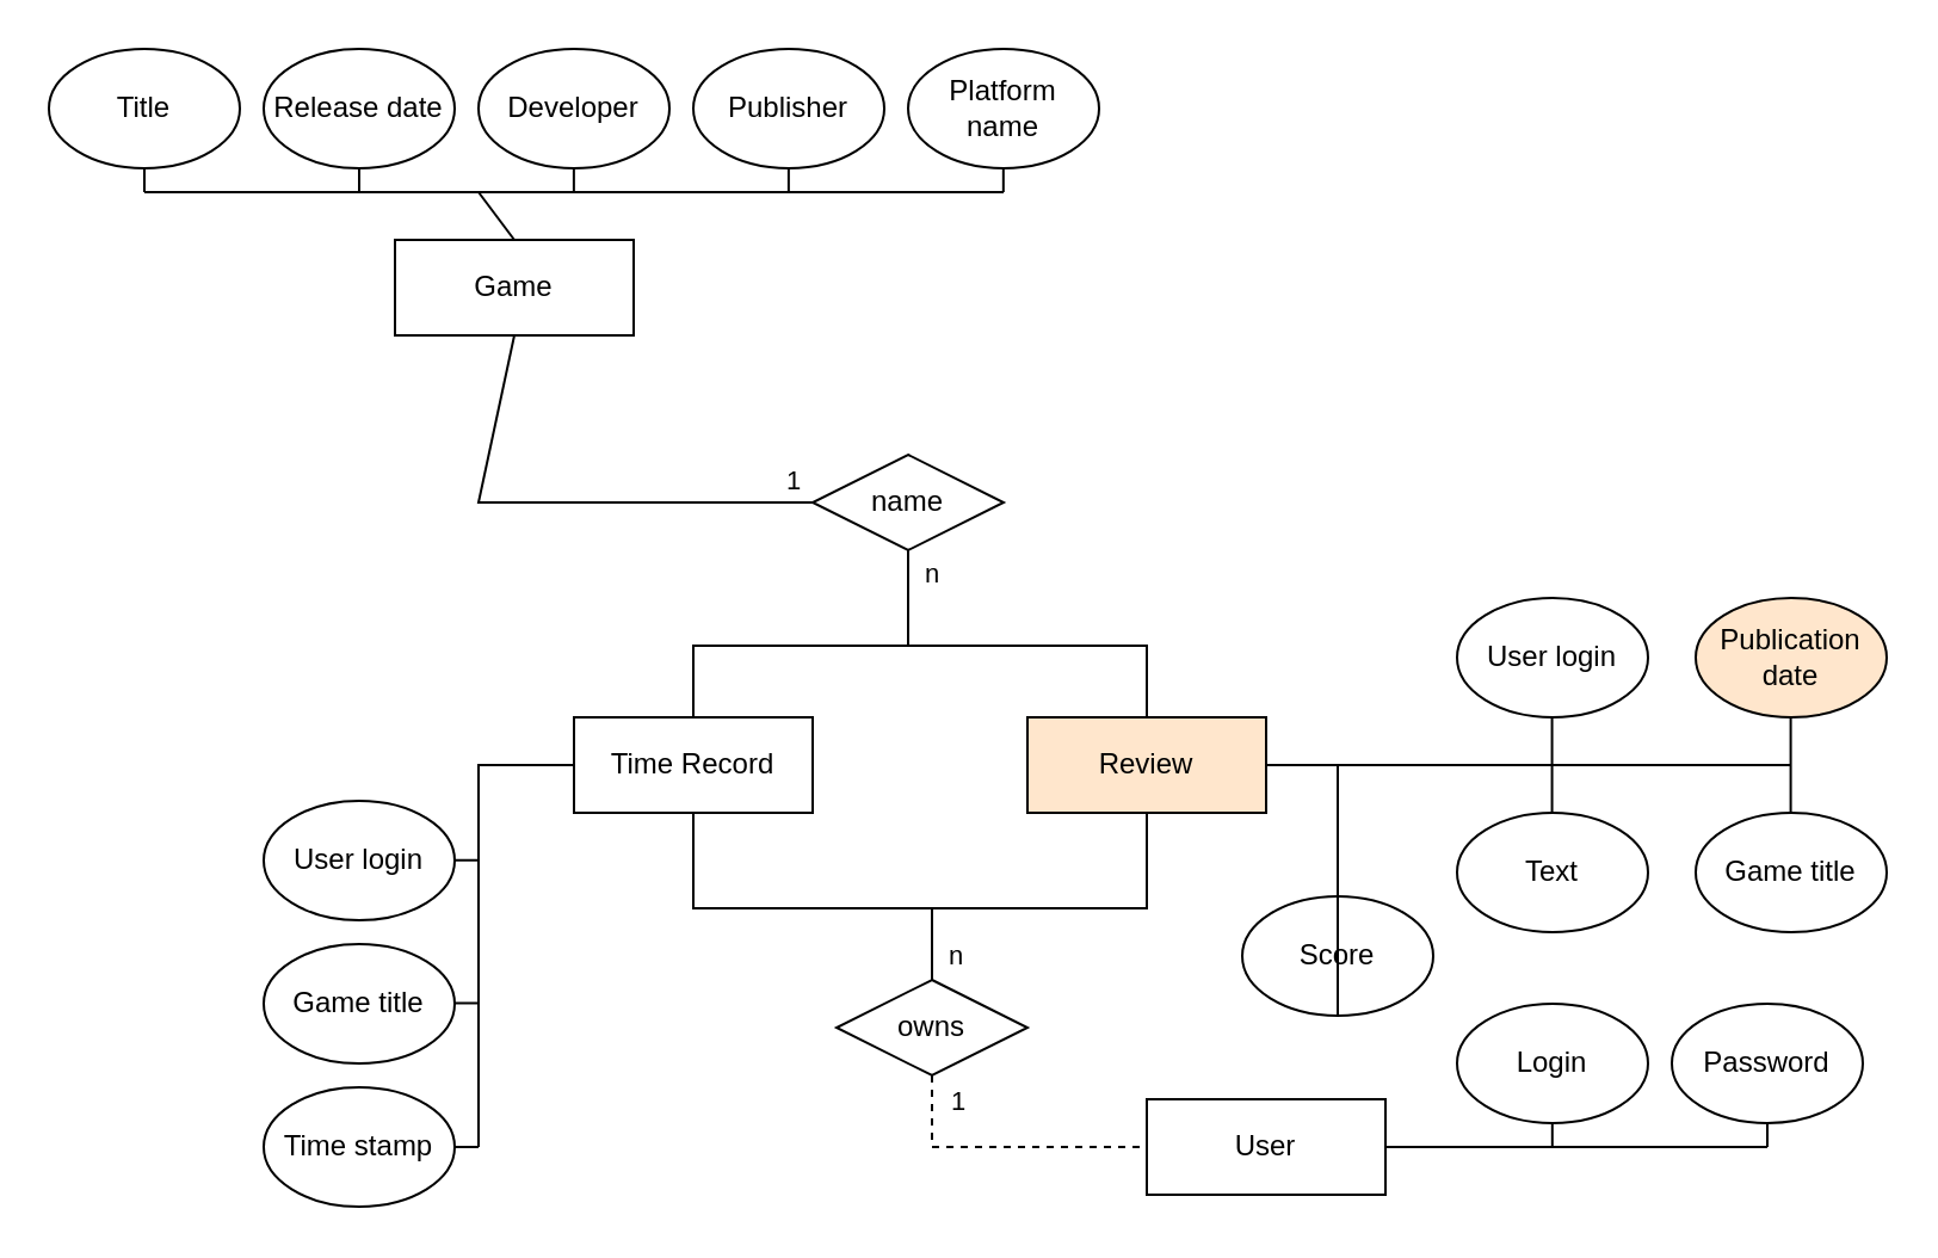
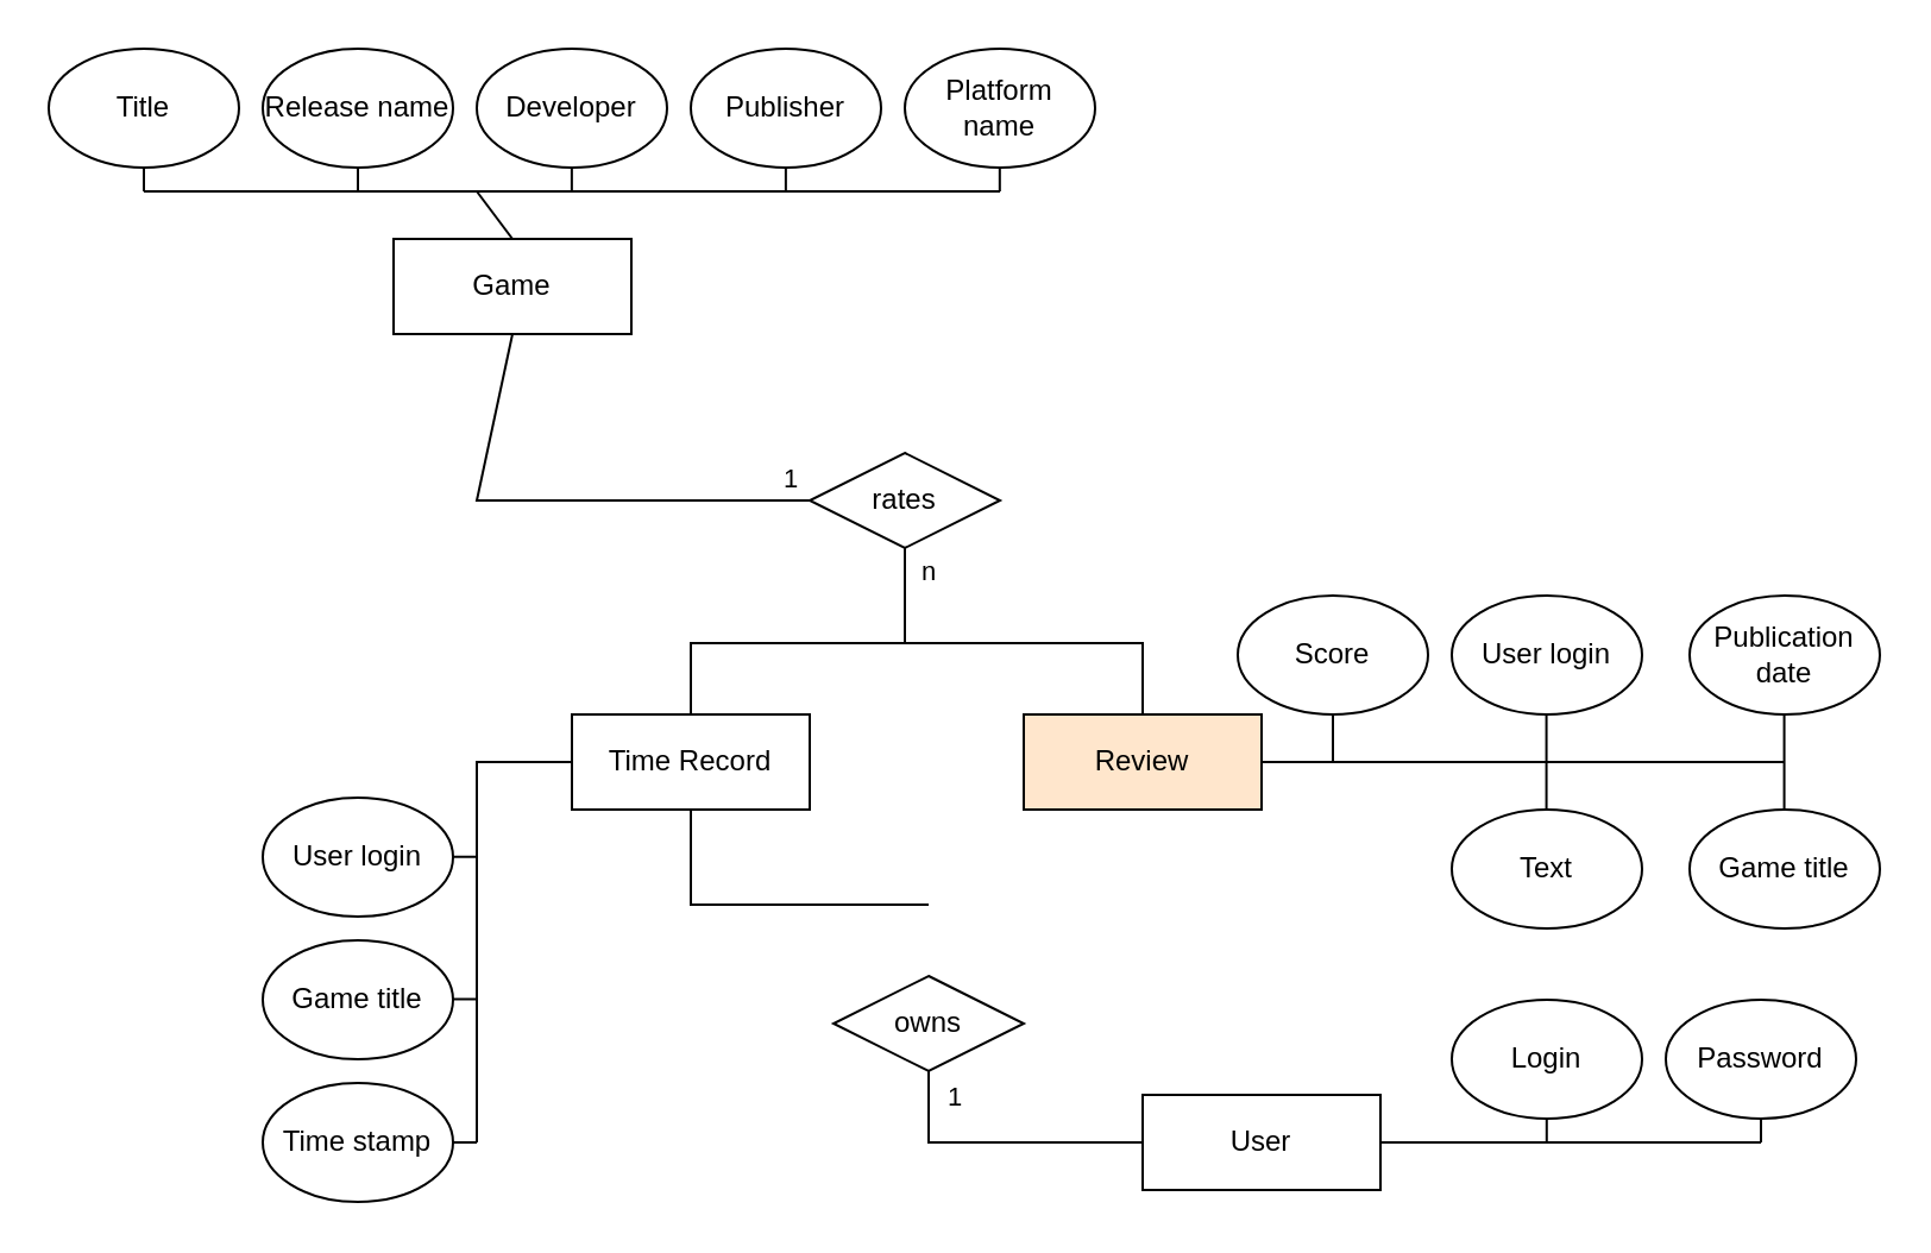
- <mxCell id="7" value="Release date" style="ellipse;whiteSpace=wrap;html=1;" parent="1" vertex="1"><mxGeometry x="110" y="20" width="80" height="50" as="geometry" /></mxCell>
+ <mxCell id="7" value="Release name" style="ellipse;whiteSpace=wrap;html=1;" parent="1" vertex="1"><mxGeometry x="110" y="20" width="80" height="50" as="geometry" /></mxCell>
- <mxCell id="49" value="name" style="rhombus;whiteSpace=wrap;html=1;" parent="1" vertex="1"><mxGeometry x="340" y="190" width="80" height="40" as="geometry" /></mxCell>
+ <mxCell id="49" value="rates" style="rhombus;whiteSpace=wrap;html=1;" parent="1" vertex="1"><mxGeometry x="340" y="190" width="80" height="40" as="geometry" /></mxCell>
- <mxCell id="19" value="Publication date" style="ellipse;whiteSpace=wrap;html=1;fillColor=#ffe6cc;" parent="1" vertex="1"><mxGeometry x="710" y="250" width="80" height="50" as="geometry" /></mxCell>
+ <mxCell id="19" value="Publication date" style="ellipse;whiteSpace=wrap;html=1;" parent="1" vertex="1"><mxGeometry x="710" y="250" width="80" height="50" as="geometry" /></mxCell>
- <mxCell id="40" value="n" style="endArrow=none;html=1;rounded=0;exitX=0.5;exitY=0;exitDx=0;exitDy=0;entryX=0.5;entryY=1;entryDx=0;entryDy=0;" parent="1" source="32" target="16" edge="1"><mxGeometry x="-0.875" y="-10" width="50" height="50" relative="1" as="geometry"><mxPoint x="380" y="410" as="sourcePoint" /><mxPoint x="430" y="360" as="targetPoint" /><Array as="points"><mxPoint x="390" y="380" /><mxPoint x="480" y="380" /></Array><mxPoint as="offset" /></mxGeometry></mxCell>
- <mxCell id="21" value="Score" style="ellipse;whiteSpace=wrap;html=1;" parent="1" vertex="1"><mxGeometry x="520" y="375" width="80" height="50" as="geometry" /></mxCell>
+ <mxCell id="21" value="Score" style="ellipse;whiteSpace=wrap;html=1;" parent="1" vertex="1"><mxGeometry x="520" y="250" width="80" height="50" as="geometry" /></mxCell>
- <mxCell id="38" value="" style="endArrow=none;html=1;rounded=0;exitX=0.5;exitY=1;exitDx=0;exitDy=0;entryX=0;entryY=0.5;entryDx=0;entryDy=0;dashed=1;" parent="1" source="32" target="15" edge="1"><mxGeometry width="50" height="50" relative="1" as="geometry"><mxPoint x="390" y="520" as="sourcePoint" /><mxPoint x="440" y="470" as="targetPoint" /><Array as="points"><mxPoint x="390" y="480" /></Array></mxGeometry></mxCell>
+ <mxCell id="38" value="" style="endArrow=none;html=1;rounded=0;exitX=0.5;exitY=1;exitDx=0;exitDy=0;entryX=0;entryY=0.5;entryDx=0;entryDy=0;" parent="1" source="32" target="15" edge="1"><mxGeometry width="50" height="50" relative="1" as="geometry"><mxPoint x="390" y="520" as="sourcePoint" /><mxPoint x="440" y="470" as="targetPoint" /><Array as="points"><mxPoint x="390" y="480" /></Array></mxGeometry></mxCell>
